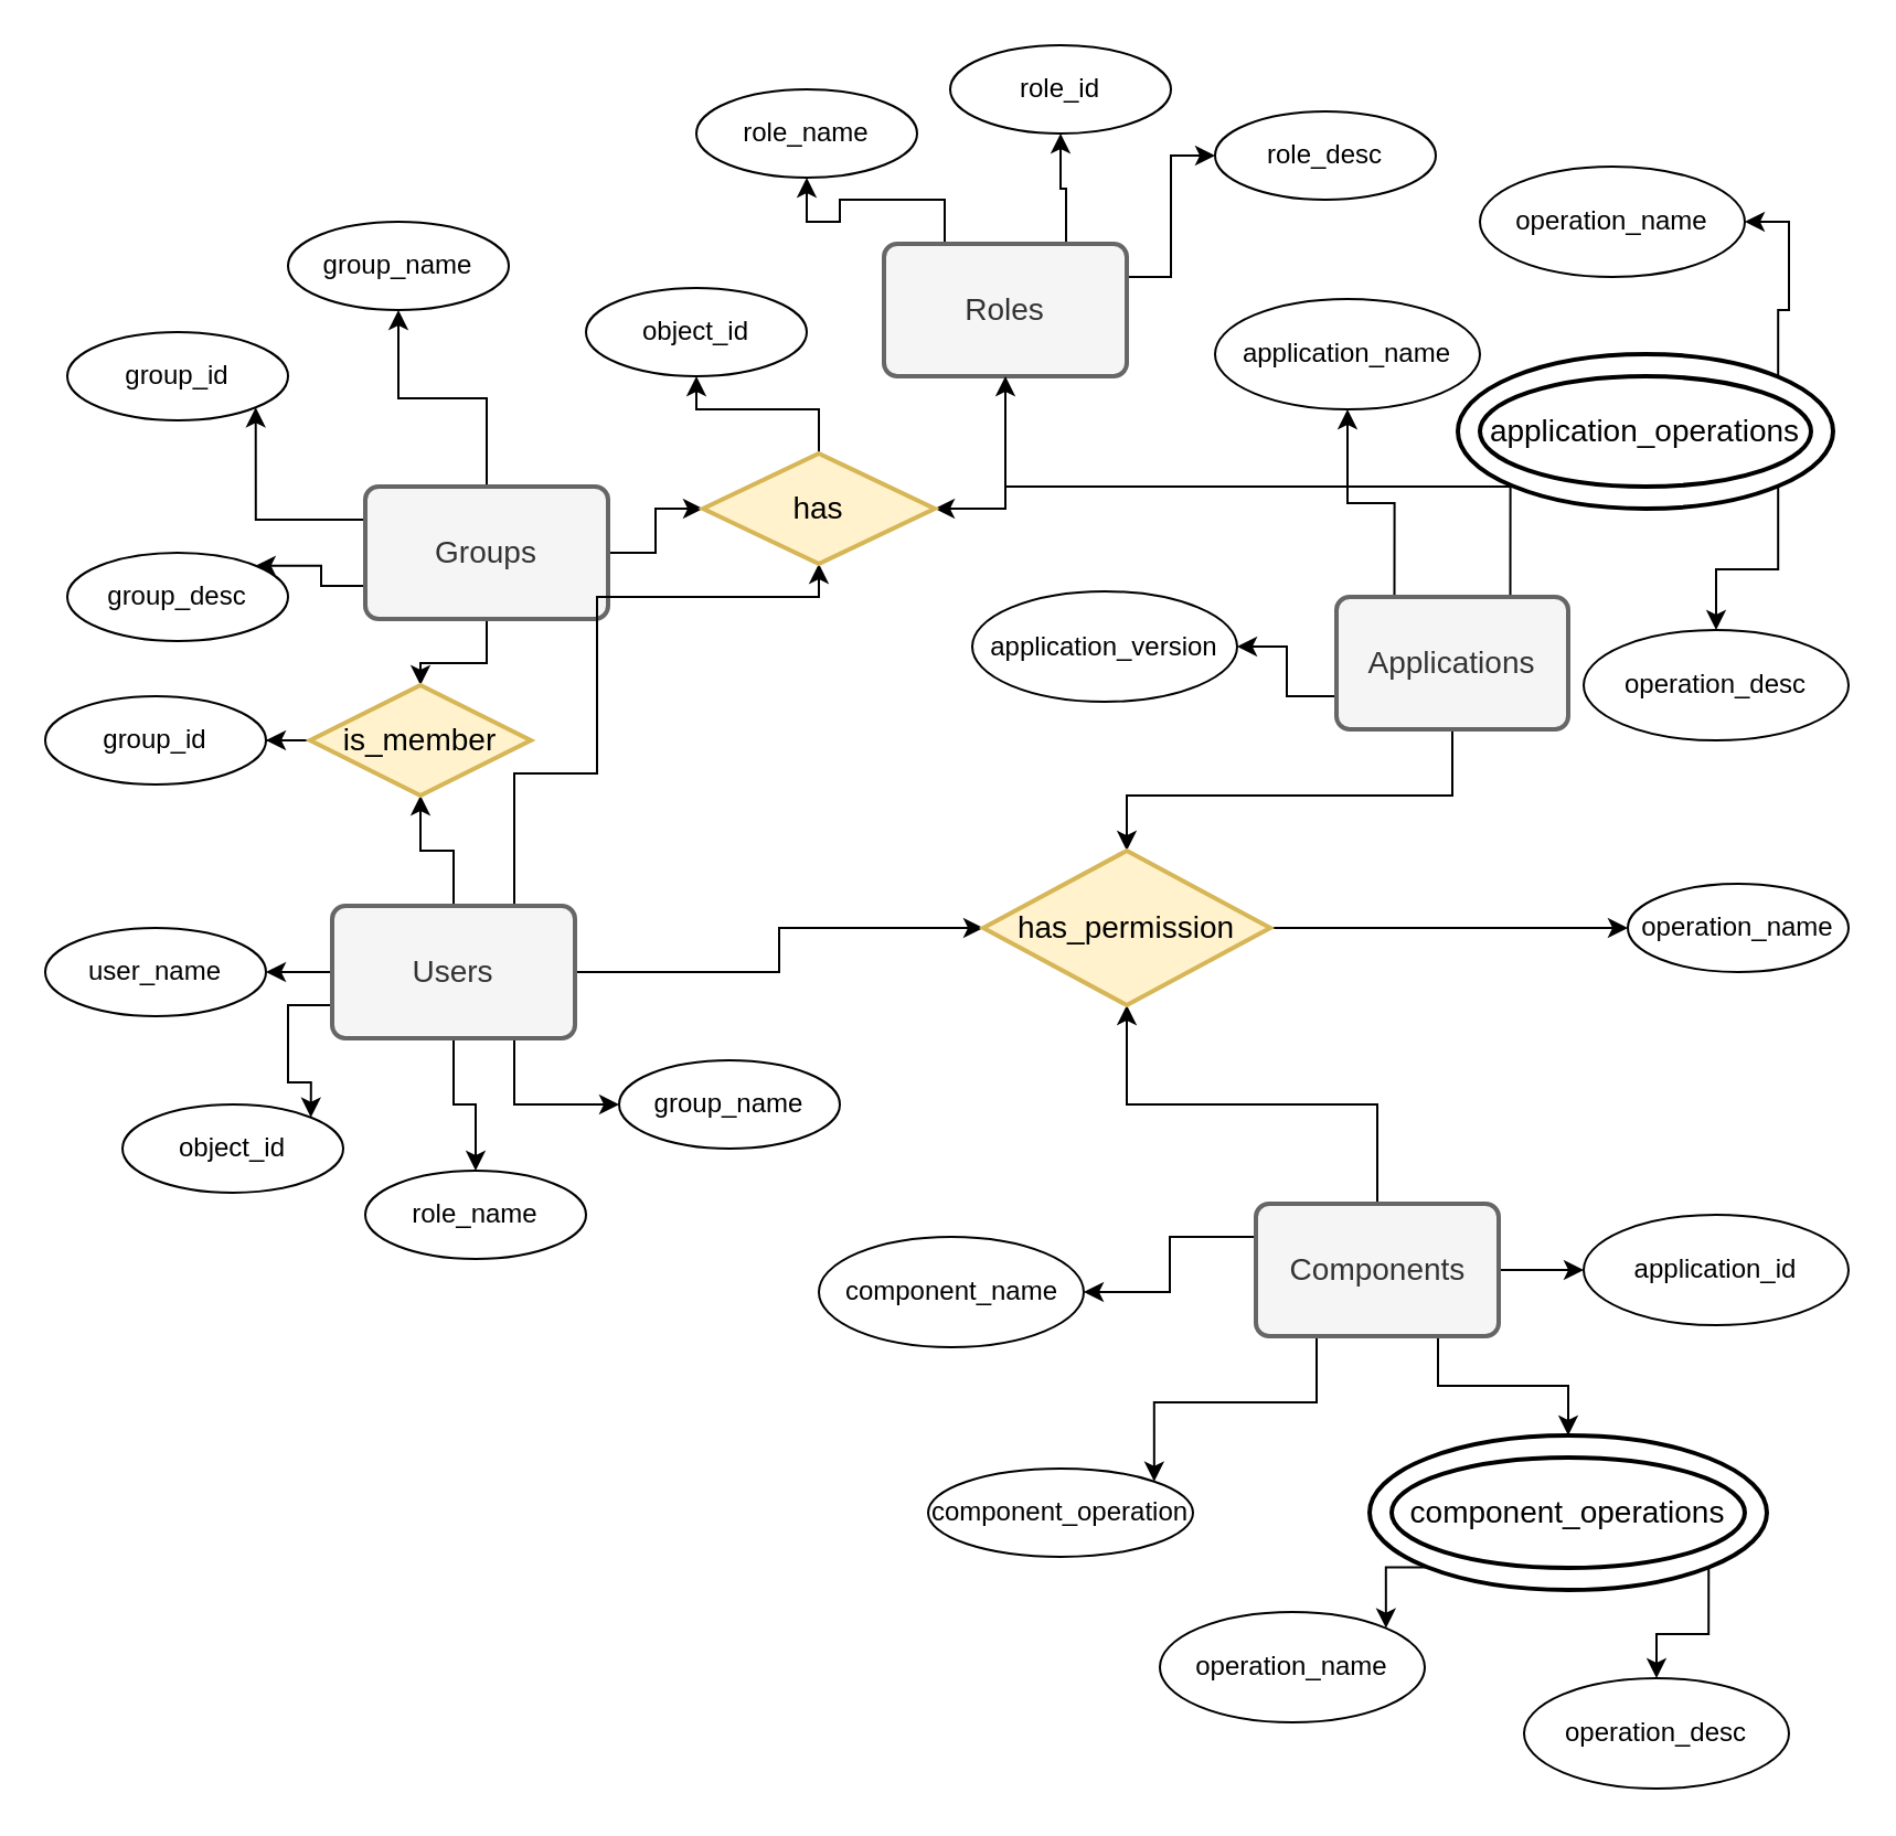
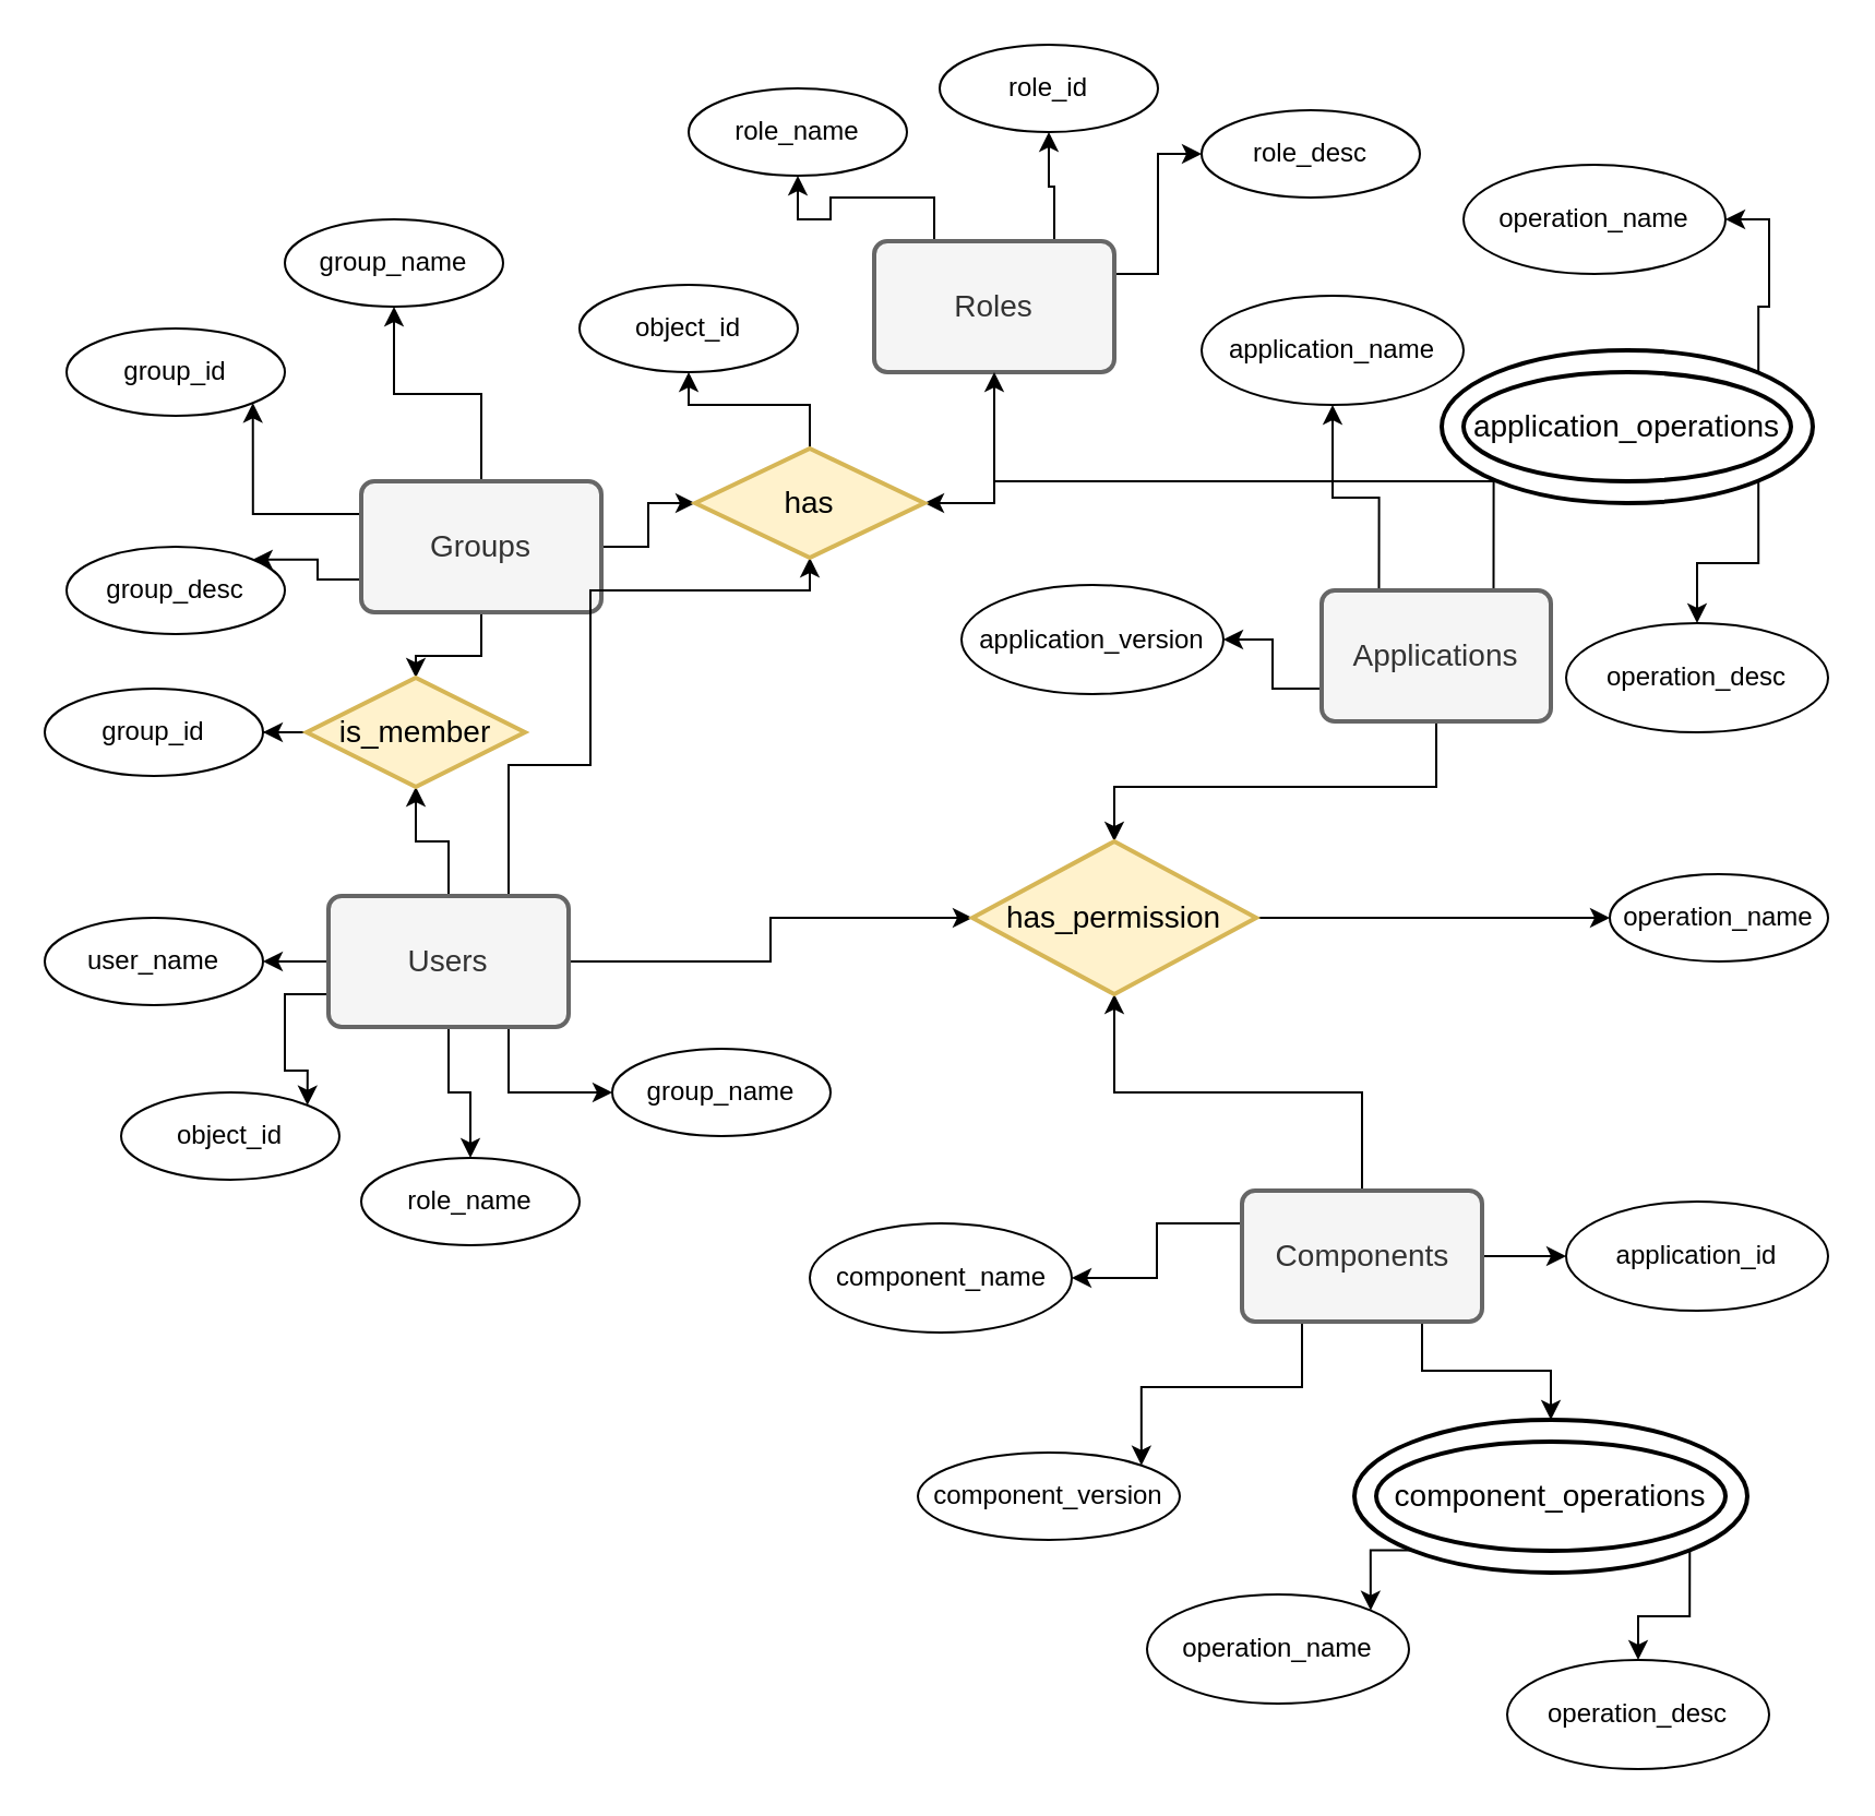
- <mxCell id="52" value="component_operation" style="ellipse;whiteSpace=wrap;html=1;" vertex="1" parent="1"><mxGeometry x="420" y="665" width="120" height="40" as="geometry" /></mxCell>
+ <mxCell id="52" value="component_version" style="ellipse;whiteSpace=wrap;html=1;" vertex="1" parent="1"><mxGeometry x="420" y="665" width="120" height="40" as="geometry" /></mxCell>
